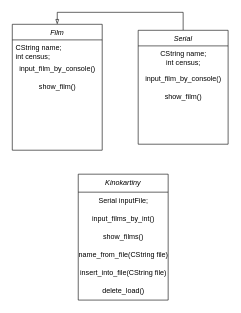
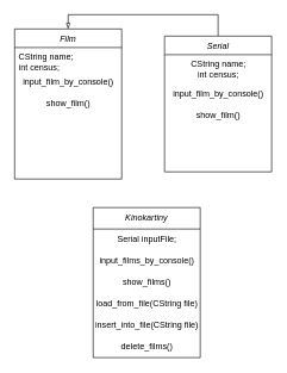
- <mxCell id="13" value="input_films_by_int()" style="text;html=1;align=center;verticalAlign=middle;resizable=0;points=[];autosize=1;strokeColor=none;fillColor=none;" vertex="1" parent="11"><mxGeometry y="60" width="150" height="30" as="geometry" /></mxCell>
+ <mxCell id="13" value="input_films_by_console()" style="text;html=1;align=center;verticalAlign=middle;resizable=0;points=[];autosize=1;strokeColor=none;fillColor=none;" vertex="1" parent="11"><mxGeometry y="60" width="150" height="30" as="geometry" /></mxCell>
- <mxCell id="15" value="name_from_file(CString file)" style="text;html=1;align=center;verticalAlign=middle;resizable=0;points=[];autosize=1;strokeColor=none;fillColor=none;" vertex="1" parent="11"><mxGeometry y="120" width="150" height="30" as="geometry" /></mxCell>
+ <mxCell id="15" value="load_from_file(CString file)" style="text;html=1;align=center;verticalAlign=middle;resizable=0;points=[];autosize=1;strokeColor=none;fillColor=none;" vertex="1" parent="11"><mxGeometry y="120" width="150" height="30" as="geometry" /></mxCell>
- <mxCell id="17" value="delete_load()" style="text;html=1;align=center;verticalAlign=middle;resizable=0;points=[];autosize=1;strokeColor=none;fillColor=none;" vertex="1" parent="11"><mxGeometry y="180" width="150" height="30" as="geometry" /></mxCell>
+ <mxCell id="17" value="delete_films()" style="text;html=1;align=center;verticalAlign=middle;resizable=0;points=[];autosize=1;strokeColor=none;fillColor=none;" vertex="1" parent="11"><mxGeometry y="180" width="150" height="30" as="geometry" /></mxCell>
